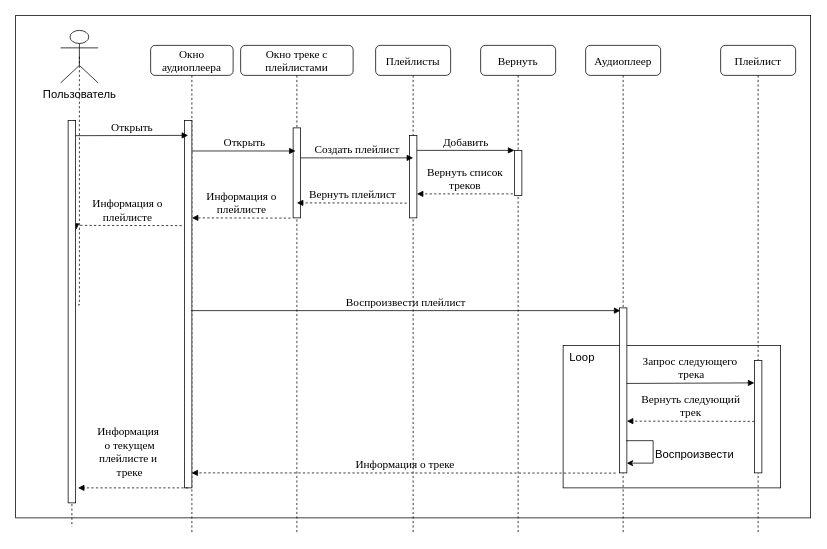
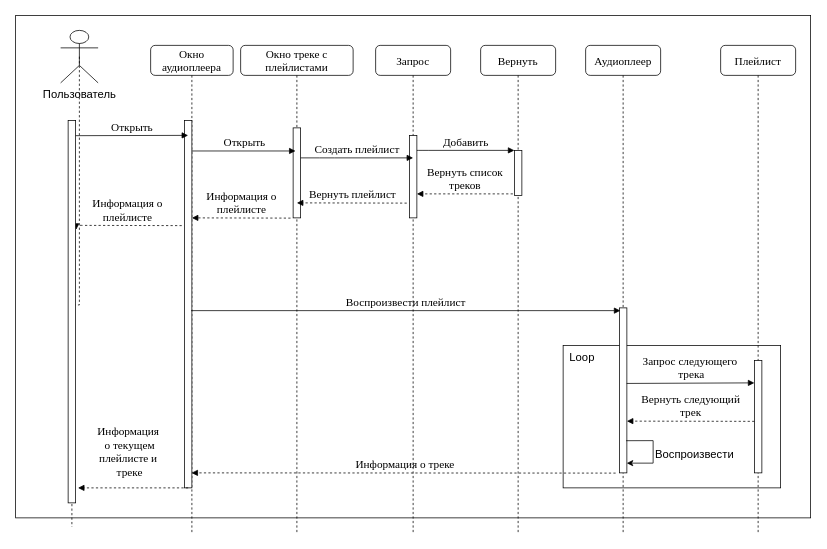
- <mxCell id="6" value="Плейлисты" style="shape=umlLifeline;perimeter=lifelinePerimeter;whiteSpace=wrap;html=1;container=1;collapsible=0;recursiveResize=0;outlineConnect=0;rounded=1;shadow=0;comic=0;labelBackgroundColor=none;strokeWidth=1;fontFamily=Verdana;fontSize=15;align=center;" parent="1" vertex="1"><mxGeometry x="500" y="60" width="100" height="650" as="geometry" /></mxCell>
+ <mxCell id="6" value="Запрос" style="shape=umlLifeline;perimeter=lifelinePerimeter;whiteSpace=wrap;html=1;container=1;collapsible=0;recursiveResize=0;outlineConnect=0;rounded=1;shadow=0;comic=0;labelBackgroundColor=none;strokeWidth=1;fontFamily=Verdana;fontSize=15;align=center;" parent="1" vertex="1"><mxGeometry x="500" y="60" width="100" height="650" as="geometry" /></mxCell>
